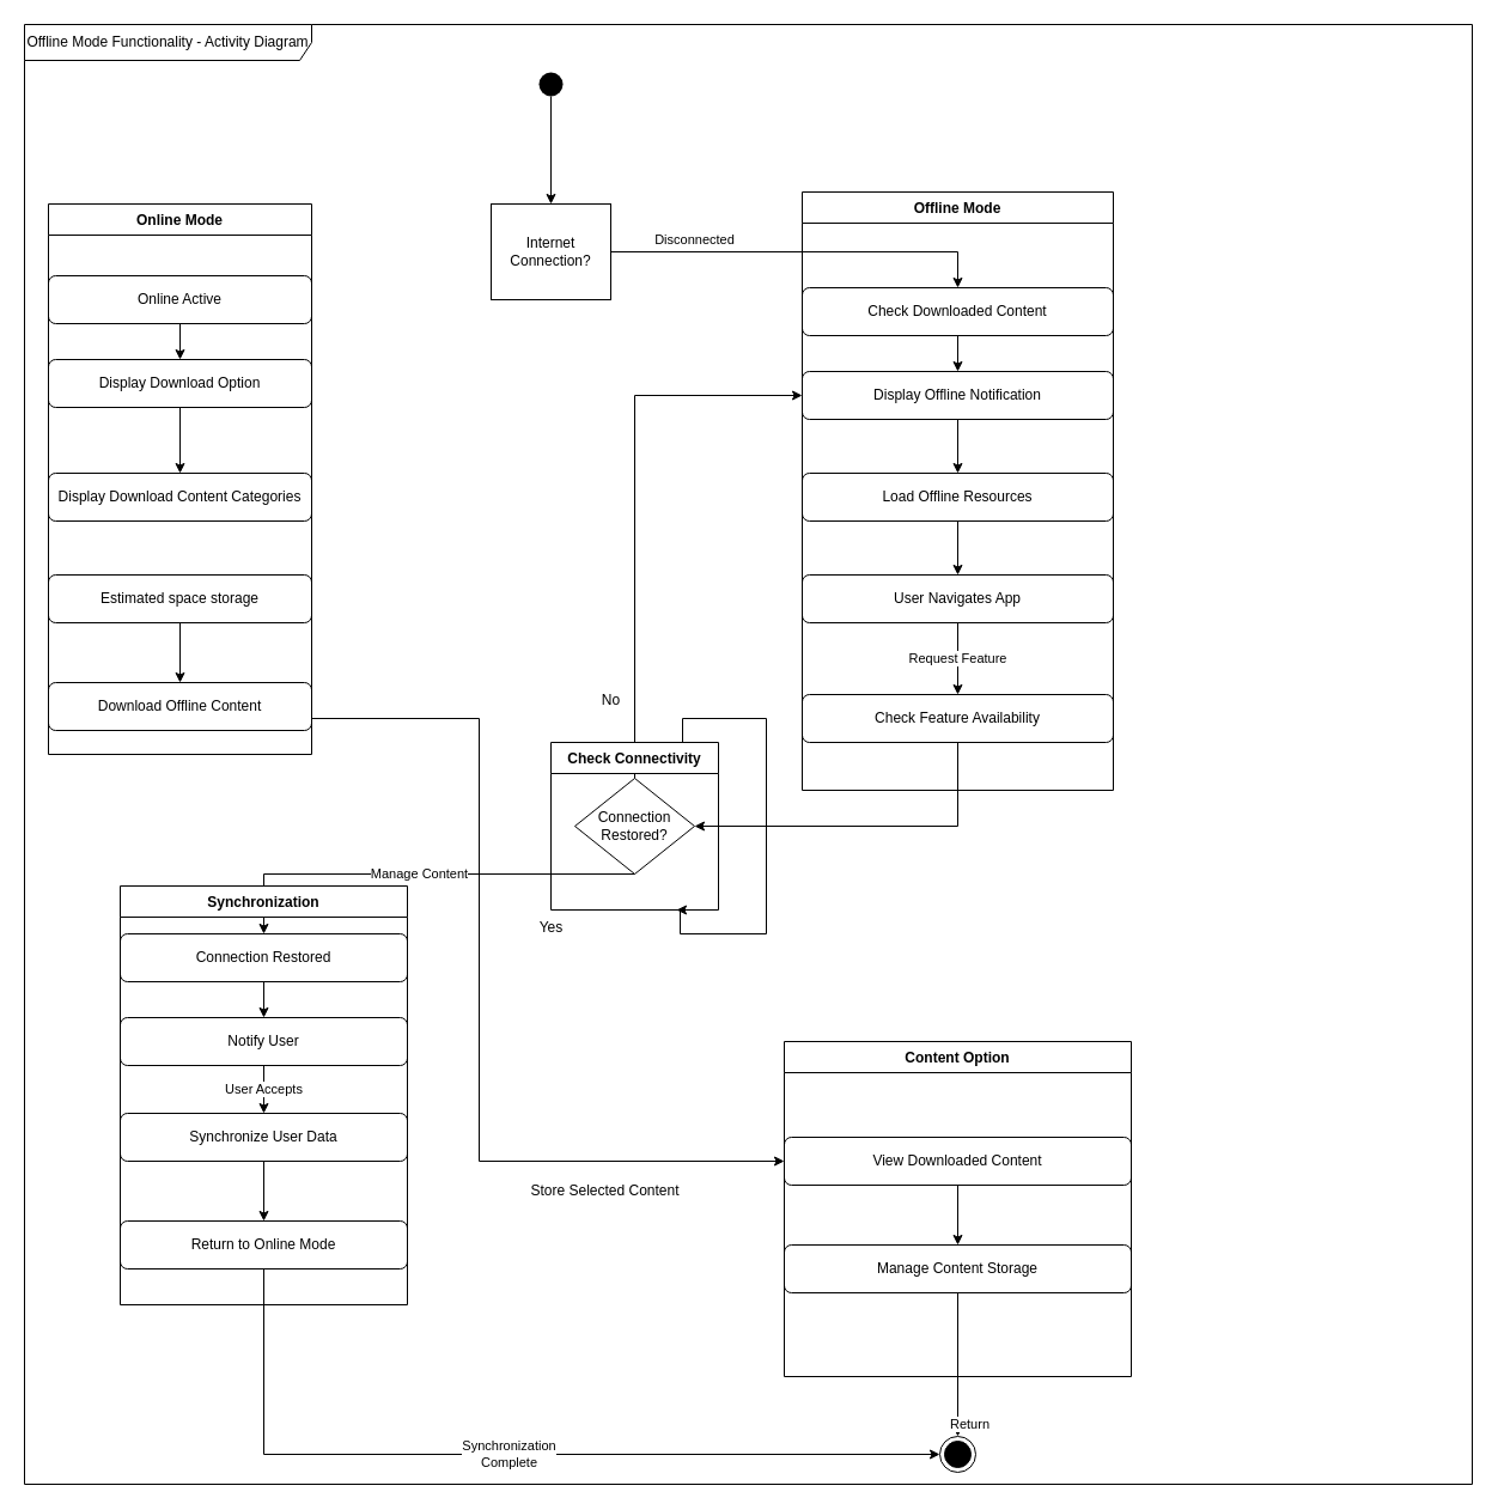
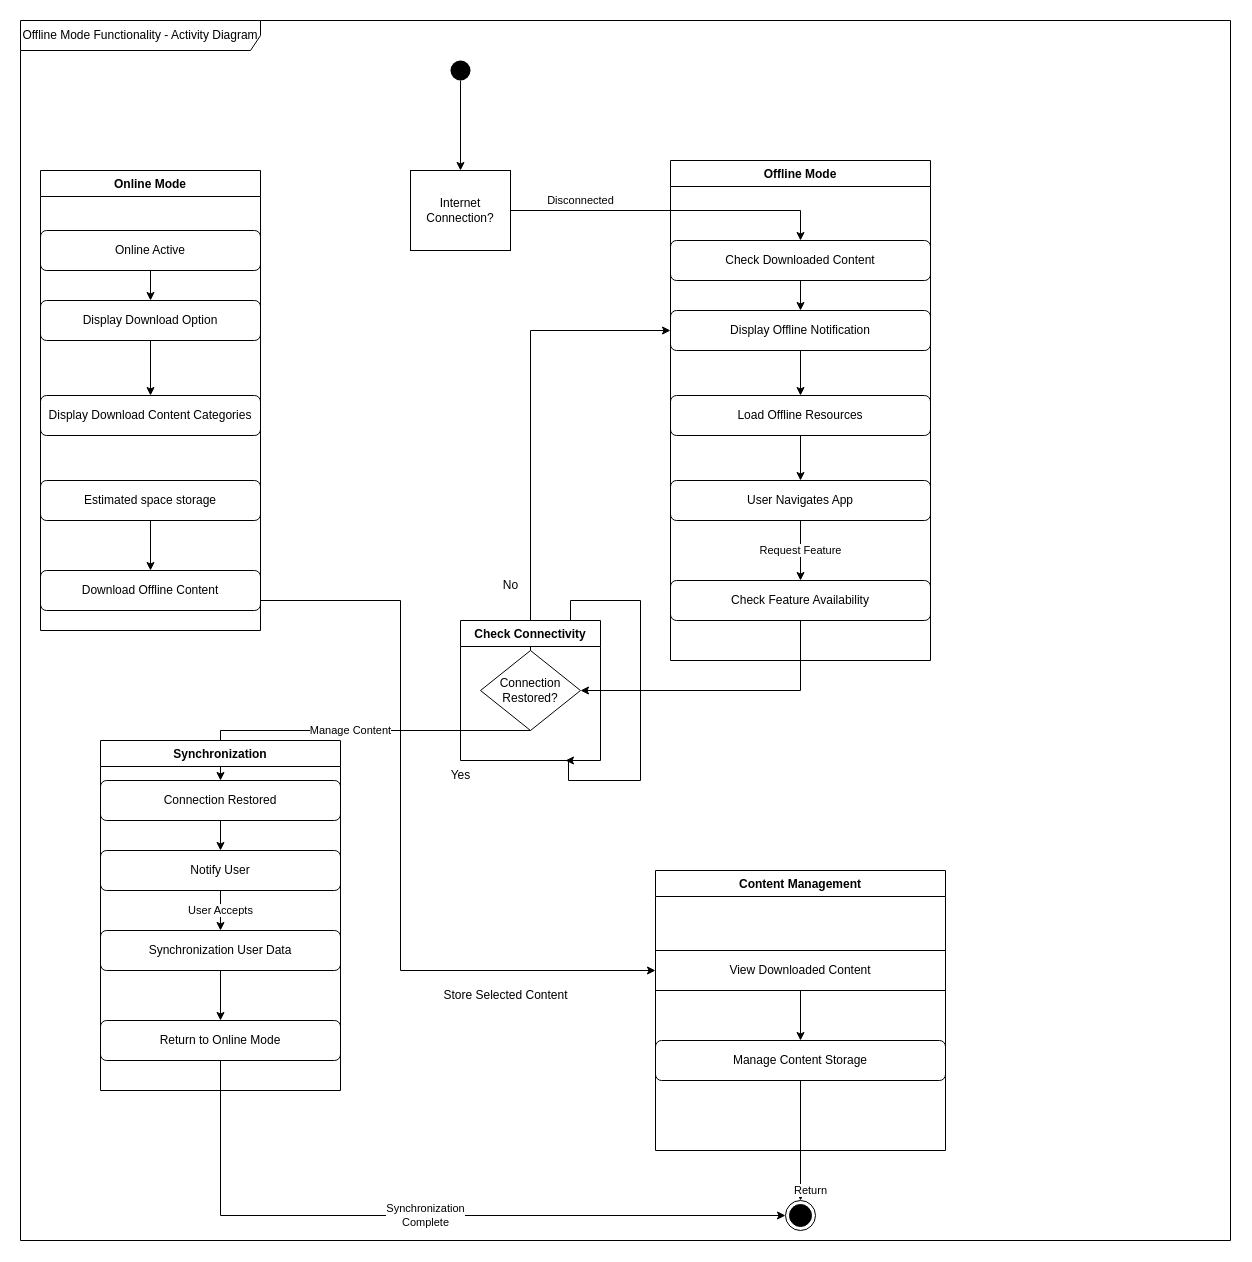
- <mxCell id="48" value="Content Option" style="swimlane;fontStyle=1;align=center;verticalAlign=top;childLayout=stackLayout;horizontal=1;startSize=26;horizontalStack=0;resizeParent=1;resizeParentMax=0;resizeLast=0;collapsible=1;marginBottom=0;" vertex="1" parent="2"><mxGeometry x="635" y="850" width="290" height="280" as="geometry"><mxRectangle x="740" y="630" width="160" height="30" as="alternateBounds" /></mxGeometry></mxCell>
+ <mxCell id="48" value="Content Management" style="swimlane;fontStyle=1;align=center;verticalAlign=top;childLayout=stackLayout;horizontal=1;startSize=26;horizontalStack=0;resizeParent=1;resizeParentMax=0;resizeLast=0;collapsible=1;marginBottom=0;" vertex="1" parent="2"><mxGeometry x="635" y="850" width="290" height="280" as="geometry"><mxRectangle x="740" y="630" width="160" height="30" as="alternateBounds" /></mxGeometry></mxCell>
- <mxCell id="31" value="Synchronize User Data" style="rounded=1;whiteSpace=wrap;html=1;" vertex="1" parent="2"><mxGeometry x="80" y="910" width="240" height="40" as="geometry" /></mxCell>
+ <mxCell id="31" value="Synchronization User Data" style="rounded=1;whiteSpace=wrap;html=1;" vertex="1" parent="2"><mxGeometry x="80" y="910" width="240" height="40" as="geometry" /></mxCell>
- <mxCell id="13" value="View Downloaded Content" style="rounded=1;whiteSpace=wrap;html=1;" vertex="1" parent="2"><mxGeometry x="635" y="930" width="290" height="40" as="geometry" /></mxCell>
+ <mxCell id="13" value="View Downloaded Content" style="whiteSpace=wrap;html=1;rounded=0;" vertex="1" parent="2"><mxGeometry x="635" y="930" width="290" height="40" as="geometry" /></mxCell>
